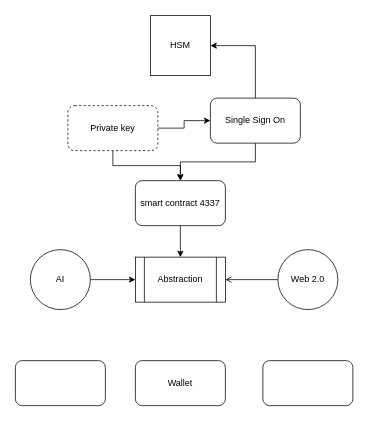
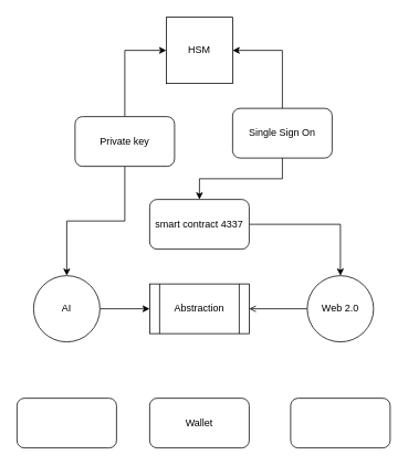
- <mxCell id="3" style="edgeStyle=orthogonalEdgeStyle;rounded=0;orthogonalLoop=1;jettySize=auto;html=1;" edge="1" parent="1" source="4" target="7"><mxGeometry relative="1" as="geometry" /></mxCell>
+ <mxCell id="3" style="edgeStyle=orthogonalEdgeStyle;rounded=0;orthogonalLoop=1;jettySize=auto;html=1;entryX=0;entryY=0.5;entryDx=0;entryDy=0;" edge="1" parent="1" source="4" target="8"><mxGeometry relative="1" as="geometry" /></mxCell>
- <mxCell id="4" value="Private key" style="rounded=1;whiteSpace=wrap;html=1;dashed=1;" vertex="1" parent="1"><mxGeometry x="90" y="140" width="120" height="60" as="geometry" /></mxCell>
+ <mxCell id="4" value="Private key" style="rounded=1;whiteSpace=wrap;html=1;" vertex="1" parent="1"><mxGeometry x="90" y="140" width="120" height="60" as="geometry" /></mxCell>
- <mxCell id="2" style="edgeStyle=orthogonalEdgeStyle;rounded=0;orthogonalLoop=1;jettySize=auto;html=1;entryX=0.5;entryY=0;entryDx=0;entryDy=0;" edge="1" parent="1" source="4" target="15"><mxGeometry relative="1" as="geometry" /></mxCell>
+ <mxCell id="2" style="edgeStyle=orthogonalEdgeStyle;rounded=0;orthogonalLoop=1;jettySize=auto;html=1;" edge="1" parent="1" source="4" target="10"><mxGeometry relative="1" as="geometry" /></mxCell>
- <mxCell id="14" value="" style="edgeStyle=orthogonalEdgeStyle;rounded=0;orthogonalLoop=1;jettySize=auto;html=1;" edge="1" parent="1" source="15" target="5"><mxGeometry relative="1" as="geometry" /></mxCell>
+ <mxCell id="14" value="" style="edgeStyle=orthogonalEdgeStyle;rounded=0;orthogonalLoop=1;jettySize=auto;html=1;" edge="1" parent="1" source="15" target="12"><mxGeometry relative="1" as="geometry" /></mxCell>
